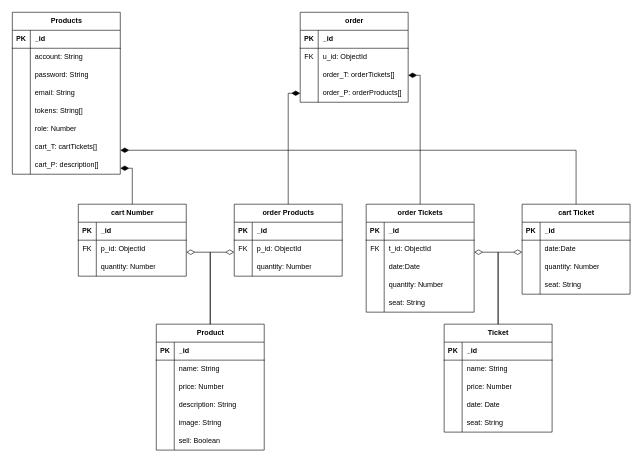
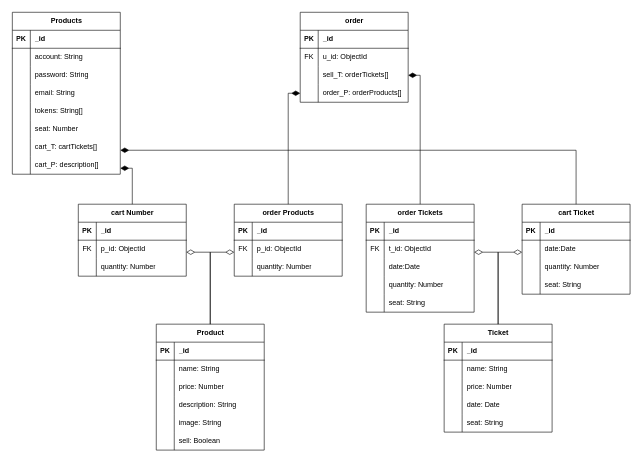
- <mxCell id="76" value="order_T: orderTickets[]" style="shape=partialRectangle;connectable=0;fillColor=none;top=0;left=0;bottom=0;right=0;align=left;spacingLeft=6;overflow=hidden;whiteSpace=wrap;html=1;" parent="74" vertex="1"><mxGeometry x="30" width="150" height="30" as="geometry"><mxRectangle width="150" height="30" as="alternateBounds" /></mxGeometry></mxCell>
+ <mxCell id="76" value="sell_T: orderTickets[]" style="shape=partialRectangle;connectable=0;fillColor=none;top=0;left=0;bottom=0;right=0;align=left;spacingLeft=6;overflow=hidden;whiteSpace=wrap;html=1;" parent="74" vertex="1"><mxGeometry x="30" width="150" height="30" as="geometry"><mxRectangle width="150" height="30" as="alternateBounds" /></mxGeometry></mxCell>
- <mxCell id="20" value="role: Number" style="shape=partialRectangle;connectable=0;fillColor=none;top=0;left=0;bottom=0;right=0;align=left;spacingLeft=6;overflow=hidden;whiteSpace=wrap;html=1;" parent="18" vertex="1"><mxGeometry x="30" width="150" height="30" as="geometry"><mxRectangle width="150" height="30" as="alternateBounds" /></mxGeometry></mxCell>
+ <mxCell id="20" value="seat: Number" style="shape=partialRectangle;connectable=0;fillColor=none;top=0;left=0;bottom=0;right=0;align=left;spacingLeft=6;overflow=hidden;whiteSpace=wrap;html=1;" parent="18" vertex="1"><mxGeometry x="30" width="150" height="30" as="geometry"><mxRectangle width="150" height="30" as="alternateBounds" /></mxGeometry></mxCell>
